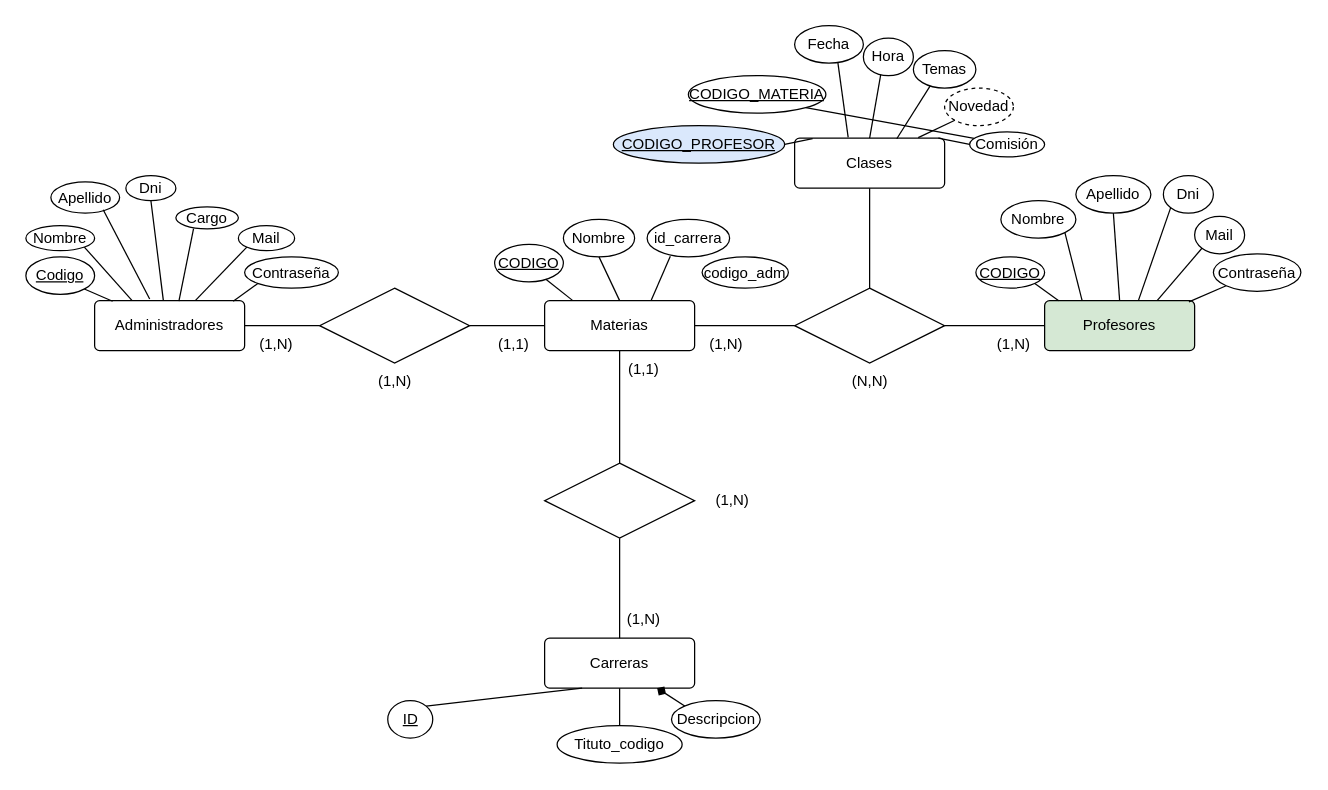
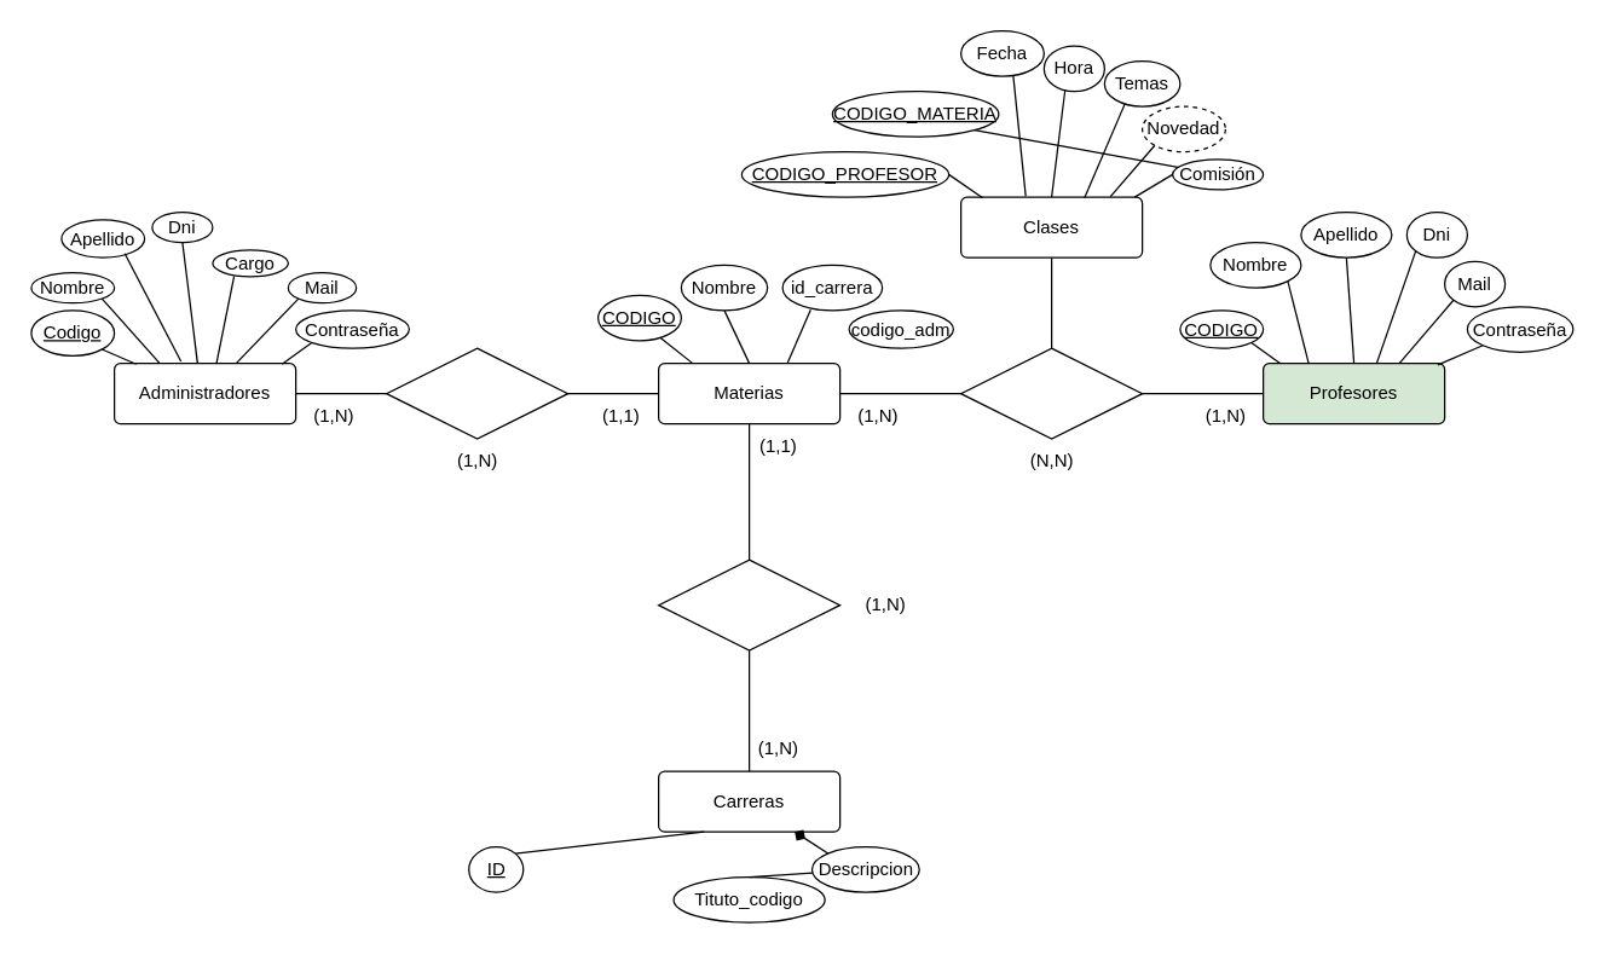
- <mxCell id="32" value="CODIGO_PROFESOR" style="ellipse;whiteSpace=wrap;html=1;align=center;fontStyle=4;fillColor=#dae8fc;" parent="1" vertex="1"><mxGeometry x="490" y="100" width="137" height="30" as="geometry" /></mxCell>
+ <mxCell id="32" value="CODIGO_PROFESOR" style="ellipse;whiteSpace=wrap;html=1;align=center;fontStyle=4;" parent="1" vertex="1"><mxGeometry x="490" y="100" width="137" height="30" as="geometry" /></mxCell>
- <mxCell id="13" value="Clases" style="rounded=1;arcSize=10;whiteSpace=wrap;html=1;align=center;" parent="1" vertex="1"><mxGeometry x="635" y="110" width="120" height="40" as="geometry" /></mxCell>
+ <mxCell id="13" value="Clases" style="rounded=1;arcSize=10;whiteSpace=wrap;html=1;align=center;" parent="1" vertex="1"><mxGeometry x="635" y="130" width="120" height="40" as="geometry" /></mxCell>
- <mxCell id="73" value="" style="endArrow=none;html=1;rounded=0;exitX=0.5;exitY=0;exitDx=0;exitDy=0;entryX=0.5;entryY=1;entryDx=0;entryDy=0;" edge="1" parent="1" source="70" target="58"><mxGeometry relative="1" as="geometry"><mxPoint x="452" y="574" as="sourcePoint" /><mxPoint x="475" y="560" as="targetPoint" /></mxGeometry></mxCell>
+ <mxCell id="73" value="" style="endArrow=none;html=1;rounded=0;exitX=0.5;exitY=0;exitDx=0;exitDy=0;" edge="1" parent="1" source="70" target="71"><mxGeometry relative="1" as="geometry"><mxPoint x="452" y="574" as="sourcePoint" /><mxPoint x="475" y="560" as="targetPoint" /></mxGeometry></mxCell>
